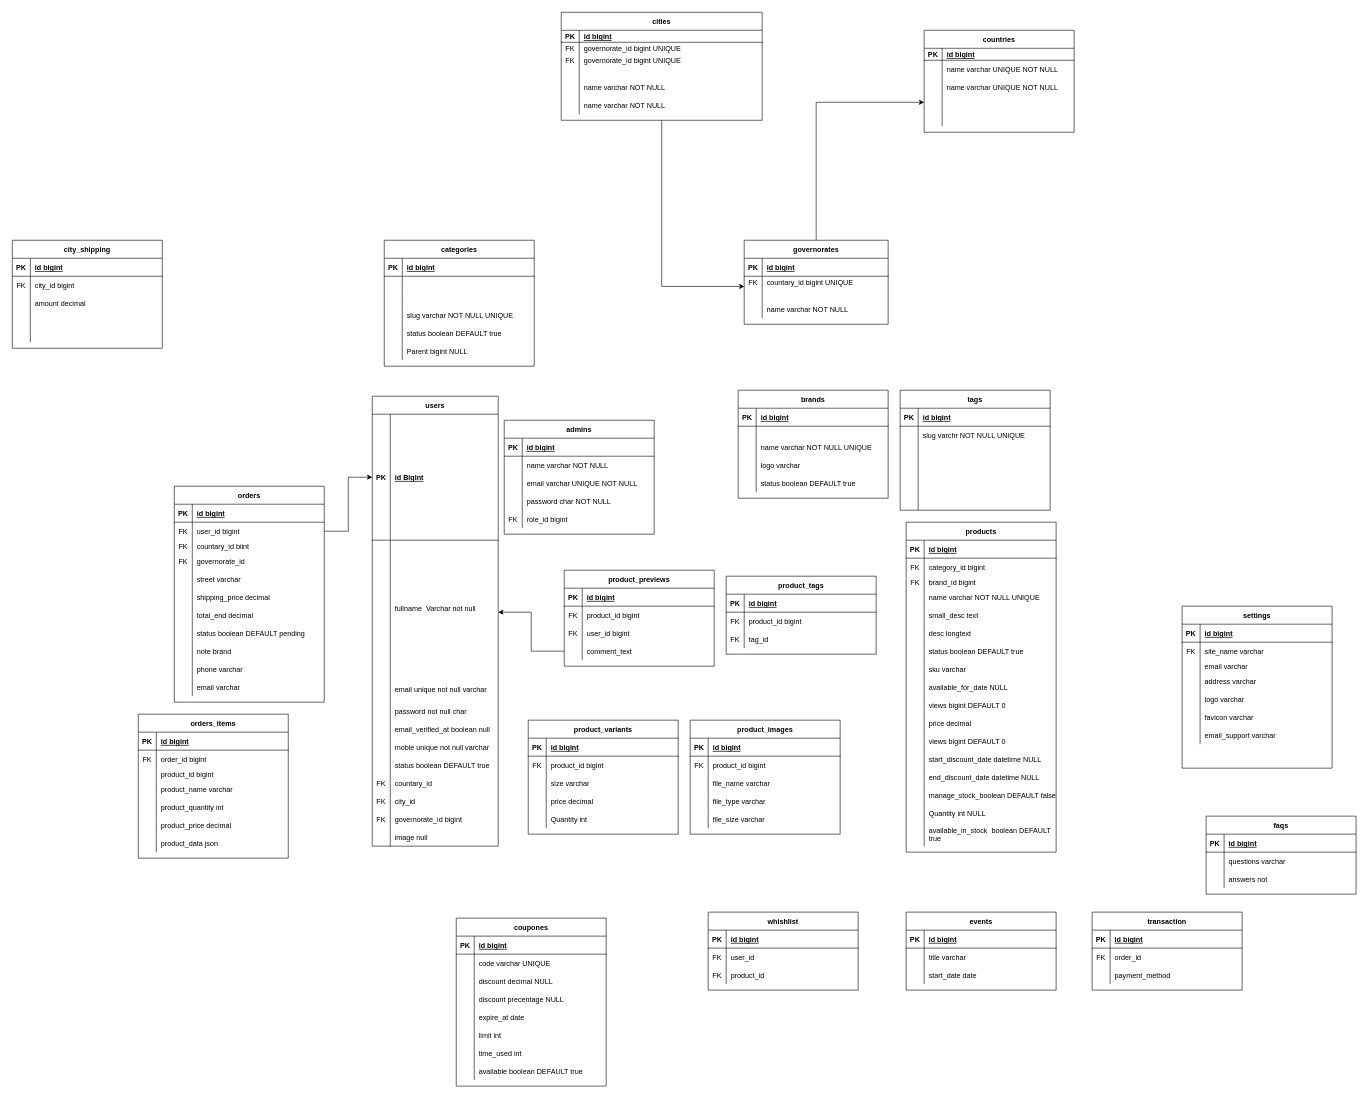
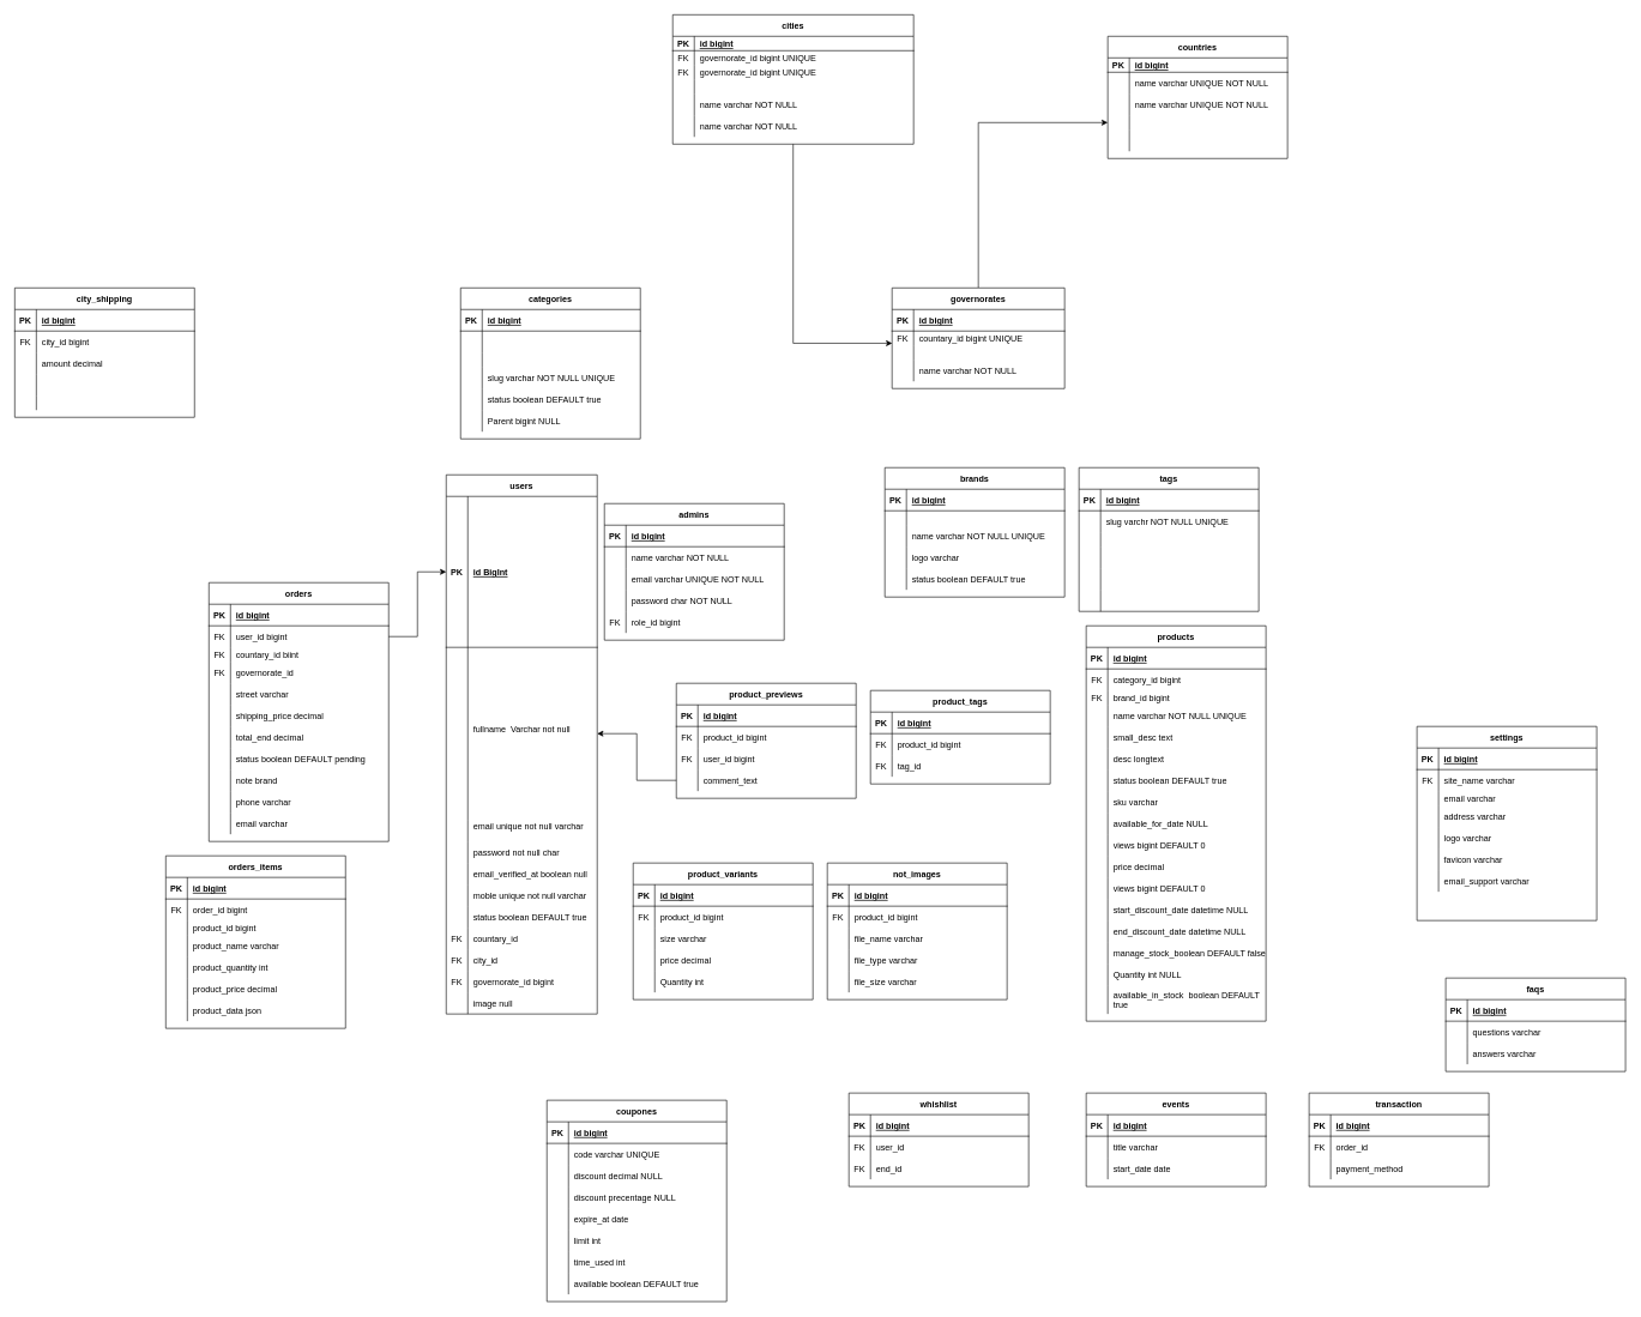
- <mxCell id="232" value="product_images" style="shape=table;startSize=30;container=1;collapsible=1;childLayout=tableLayout;fixedRows=1;rowLines=0;fontStyle=1;align=center;resizeLast=1;" parent="1" vertex="1"><mxGeometry x="1150" y="1200" width="250" height="190" as="geometry" /></mxCell>
+ <mxCell id="232" value="not_images" style="shape=table;startSize=30;container=1;collapsible=1;childLayout=tableLayout;fixedRows=1;rowLines=0;fontStyle=1;align=center;resizeLast=1;" parent="1" vertex="1"><mxGeometry x="1150" y="1200" width="250" height="190" as="geometry" /></mxCell>
- <mxCell id="371" value="answers not" style="shape=partialRectangle;overflow=hidden;connectable=0;fillColor=none;top=0;left=0;bottom=0;right=0;align=left;spacingLeft=6;" vertex="1" parent="369"><mxGeometry x="30" width="220" height="30" as="geometry"><mxRectangle width="220" height="30" as="alternateBounds" /></mxGeometry></mxCell>
+ <mxCell id="371" value="answers varchar" style="shape=partialRectangle;overflow=hidden;connectable=0;fillColor=none;top=0;left=0;bottom=0;right=0;align=left;spacingLeft=6;" vertex="1" parent="369"><mxGeometry x="30" width="220" height="30" as="geometry"><mxRectangle width="220" height="30" as="alternateBounds" /></mxGeometry></mxCell>
- <mxCell id="401" value="product_id" style="shape=partialRectangle;overflow=hidden;connectable=0;fillColor=none;top=0;left=0;bottom=0;right=0;align=left;spacingLeft=6;" vertex="1" parent="399"><mxGeometry x="30" width="220" height="30" as="geometry"><mxRectangle width="220" height="30" as="alternateBounds" /></mxGeometry></mxCell>
+ <mxCell id="401" value="end_id" style="shape=partialRectangle;overflow=hidden;connectable=0;fillColor=none;top=0;left=0;bottom=0;right=0;align=left;spacingLeft=6;" vertex="1" parent="399"><mxGeometry x="30" width="220" height="30" as="geometry"><mxRectangle width="220" height="30" as="alternateBounds" /></mxGeometry></mxCell>
